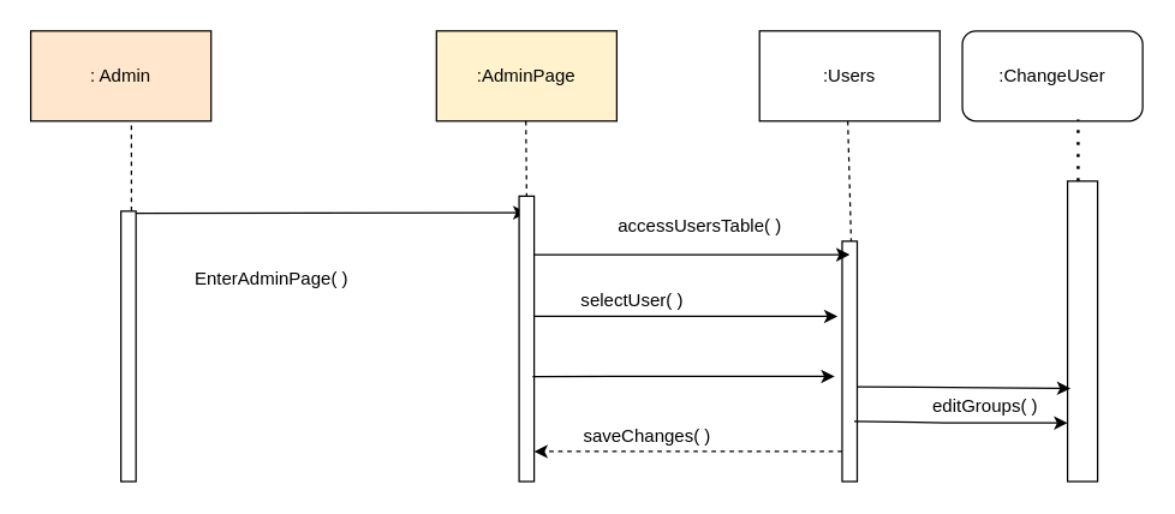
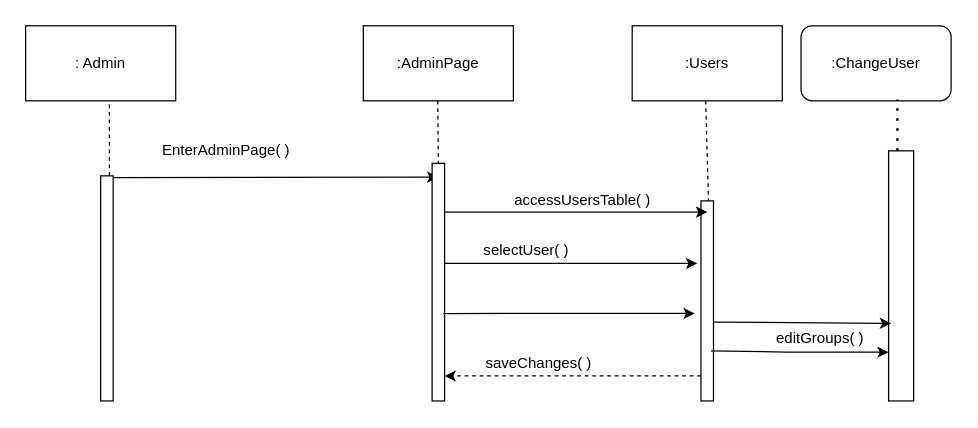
- <mxCell id="2" value=": Admin" style="rounded=0;whiteSpace=wrap;html=1;fillColor=#ffe6cc;" vertex="1" parent="1"><mxGeometry x="20" y="20" width="120" height="60" as="geometry" /></mxCell>
+ <mxCell id="2" value=": Admin" style="rounded=0;whiteSpace=wrap;html=1;" vertex="1" parent="1"><mxGeometry x="20" y="20" width="120" height="60" as="geometry" /></mxCell>
- <mxCell id="3" value=":AdminPage" style="rounded=0;whiteSpace=wrap;html=1;fillColor=#fff2cc;" vertex="1" parent="1"><mxGeometry x="290" y="20" width="120" height="60" as="geometry" /></mxCell>
+ <mxCell id="3" value=":AdminPage" style="rounded=0;whiteSpace=wrap;html=1;" vertex="1" parent="1"><mxGeometry x="290" y="20" width="120" height="60" as="geometry" /></mxCell>
- <mxCell id="13" value="accessUsersTable( )" style="text;html=1;align=center;verticalAlign=middle;resizable=0;points=[];autosize=1;strokeColor=none;" vertex="1" parent="1"><mxGeometry x="405" y="140" width="120" height="20" as="geometry" /></mxCell>
+ <mxCell id="13" value="accessUsersTable( )" style="text;html=1;align=center;verticalAlign=middle;resizable=0;points=[];autosize=1;strokeColor=none;" vertex="1" parent="1"><mxGeometry x="405" y="150" width="120" height="20" as="geometry" /></mxCell>
- <mxCell id="7" value="EnterAdminPage( )" style="text;html=1;align=center;verticalAlign=middle;resizable=0;points=[];autosize=1;strokeColor=none;" vertex="1" parent="1"><mxGeometry x="120" y="175" width="120" height="20" as="geometry" /></mxCell>
+ <mxCell id="7" value="EnterAdminPage( )" style="text;html=1;align=center;verticalAlign=middle;resizable=0;points=[];autosize=1;strokeColor=none;" vertex="1" parent="1"><mxGeometry x="120" y="110" width="120" height="20" as="geometry" /></mxCell>
